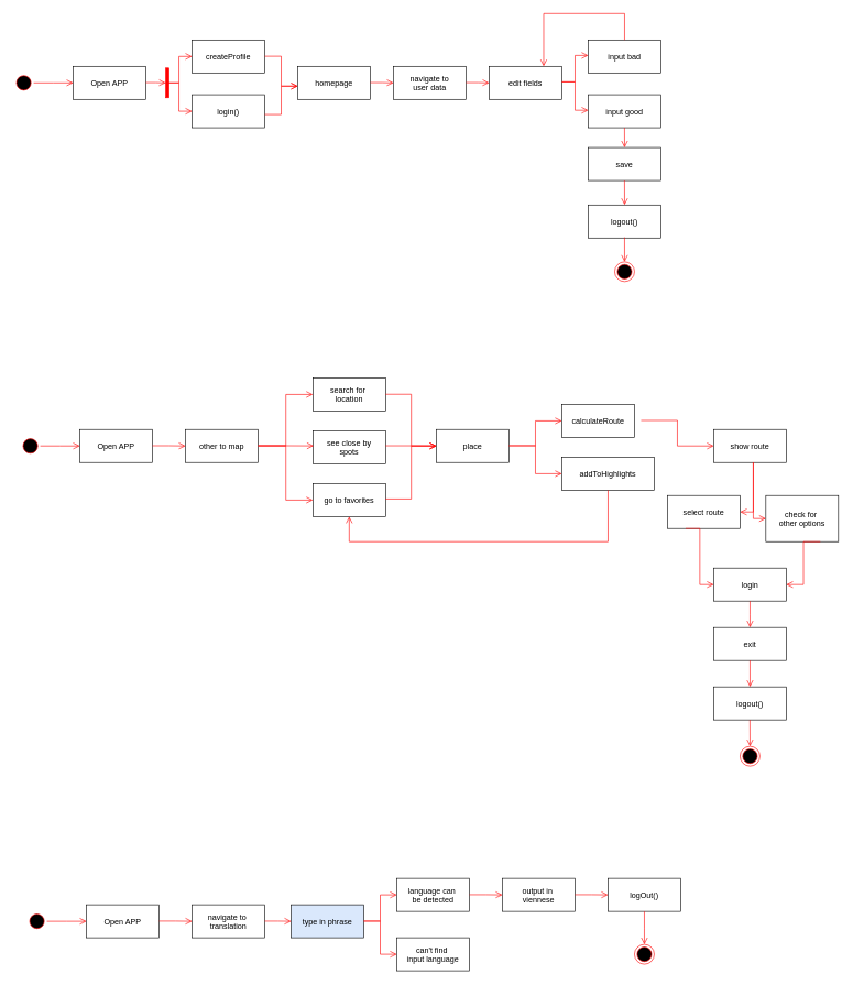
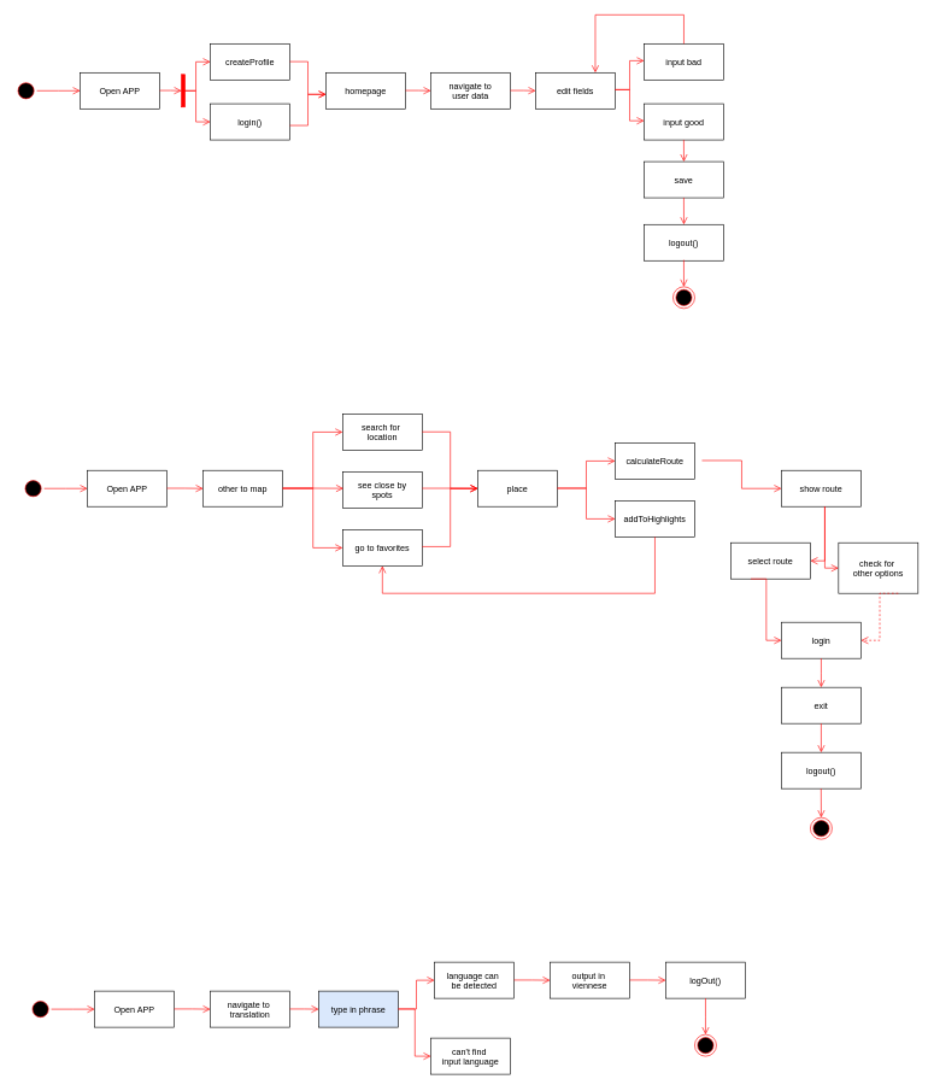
- <mxCell id="37" value="addToHighlights" style="" vertex="1" parent="1"><mxGeometry x="850" y="692" width="140" height="50" as="geometry" /></mxCell>
+ <mxCell id="37" value="addToHighlights" style="" vertex="1" parent="1"><mxGeometry x="850" y="692" width="110" height="50" as="geometry" /></mxCell>
- <mxCell id="58" value="" style="edgeStyle=elbowEdgeStyle;elbow=horizontal;verticalAlign=bottom;endArrow=open;endSize=8;strokeColor=#FF0000;endFill=1;rounded=0;exitX=0.75;exitY=1;exitDx=0;exitDy=0;entryX=1;entryY=0.5;entryDx=0;entryDy=0;" edge="1" parent="1" source="51" target="55"><mxGeometry x="484.5" y="148" as="geometry"><mxPoint x="1210" y="890" as="targetPoint" /><mxPoint x="1003" y="910" as="sourcePoint" /></mxGeometry></mxCell>
+ <mxCell id="58" value="" style="edgeStyle=elbowEdgeStyle;elbow=horizontal;verticalAlign=bottom;endArrow=open;endSize=8;strokeColor=#FF0000;endFill=1;rounded=0;exitX=0.75;exitY=1;exitDx=0;exitDy=0;entryX=1;entryY=0.5;entryDx=0;entryDy=0;dashed=1;" edge="1" parent="1" source="51" target="55"><mxGeometry x="484.5" y="148" as="geometry"><mxPoint x="1210" y="890" as="targetPoint" /><mxPoint x="1003" y="910" as="sourcePoint" /></mxGeometry></mxCell>
- <mxCell id="71" value="can't find &#10;input language" style="" vertex="1" parent="1"><mxGeometry x="600" y="1420" width="110" height="50" as="geometry" /></mxCell>
+ <mxCell id="71" value="can't find &#10;input language" style="" vertex="1" parent="1"><mxGeometry x="595" y="1435" width="110" height="50" as="geometry" /></mxCell>
